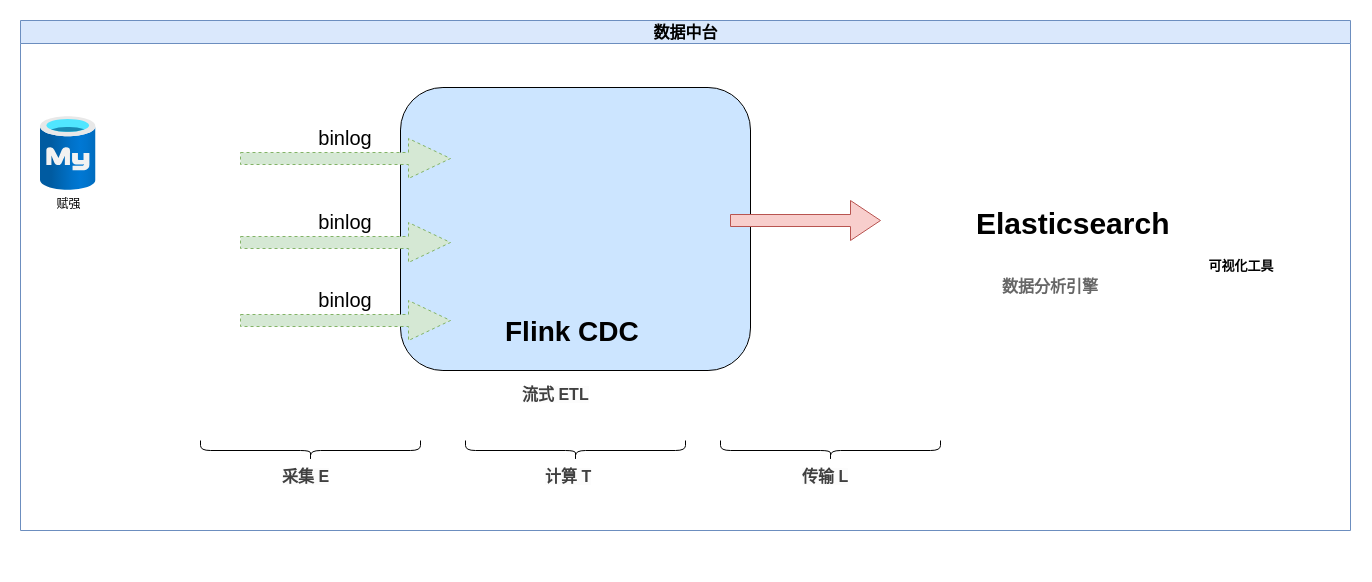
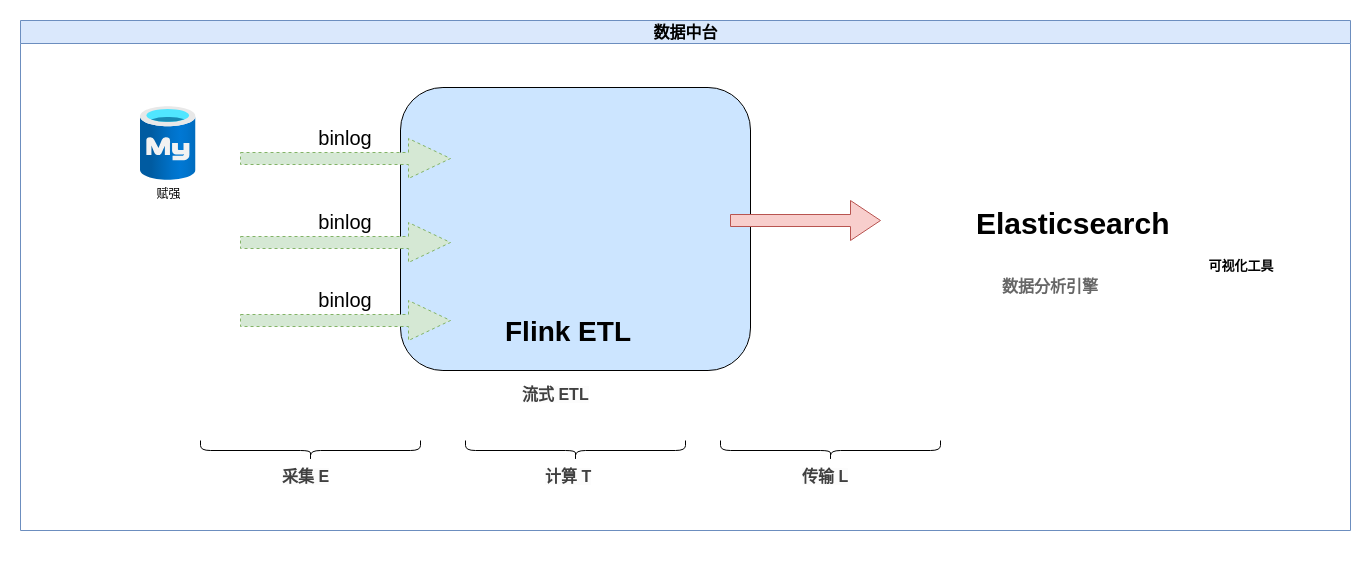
- <mxCell id="3" value="赋强" style="aspect=fixed;html=1;points=[];align=center;image;fontSize=12;image=img/lib/azure2/databases/Azure_Database_MySQL_Server.svg;" vertex="1" parent="1"><mxGeometry x="40" y="116" width="55.5" height="74" as="geometry" /></mxCell>
+ <mxCell id="3" value="赋强" style="aspect=fixed;html=1;points=[];align=center;image;fontSize=12;image=img/lib/azure2/databases/Azure_Database_MySQL_Server.svg;" vertex="1" parent="1"><mxGeometry x="140" y="106" width="55.5" height="74" as="geometry" /></mxCell>
- <mxCell id="8" value="&lt;h1 style=&quot;font-size: 28px;&quot;&gt;Flink CDC&lt;/h1&gt;" style="text;html=1;strokeColor=none;fillColor=none;spacing=5;spacingTop=-20;whiteSpace=wrap;overflow=hidden;rounded=0;dashed=1;labelBackgroundColor=none;labelBorderColor=none;fontSize=28;" vertex="1" parent="1"><mxGeometry x="500" y="306" width="150" height="40" as="geometry" /></mxCell>
+ <mxCell id="8" value="&lt;h1 style=&quot;font-size: 28px;&quot;&gt;Flink ETL&lt;/h1&gt;" style="text;html=1;strokeColor=none;fillColor=none;spacing=5;spacingTop=-20;whiteSpace=wrap;overflow=hidden;rounded=0;dashed=1;labelBackgroundColor=none;labelBorderColor=none;fontSize=28;" vertex="1" parent="1"><mxGeometry x="500" y="306" width="150" height="40" as="geometry" /></mxCell>
